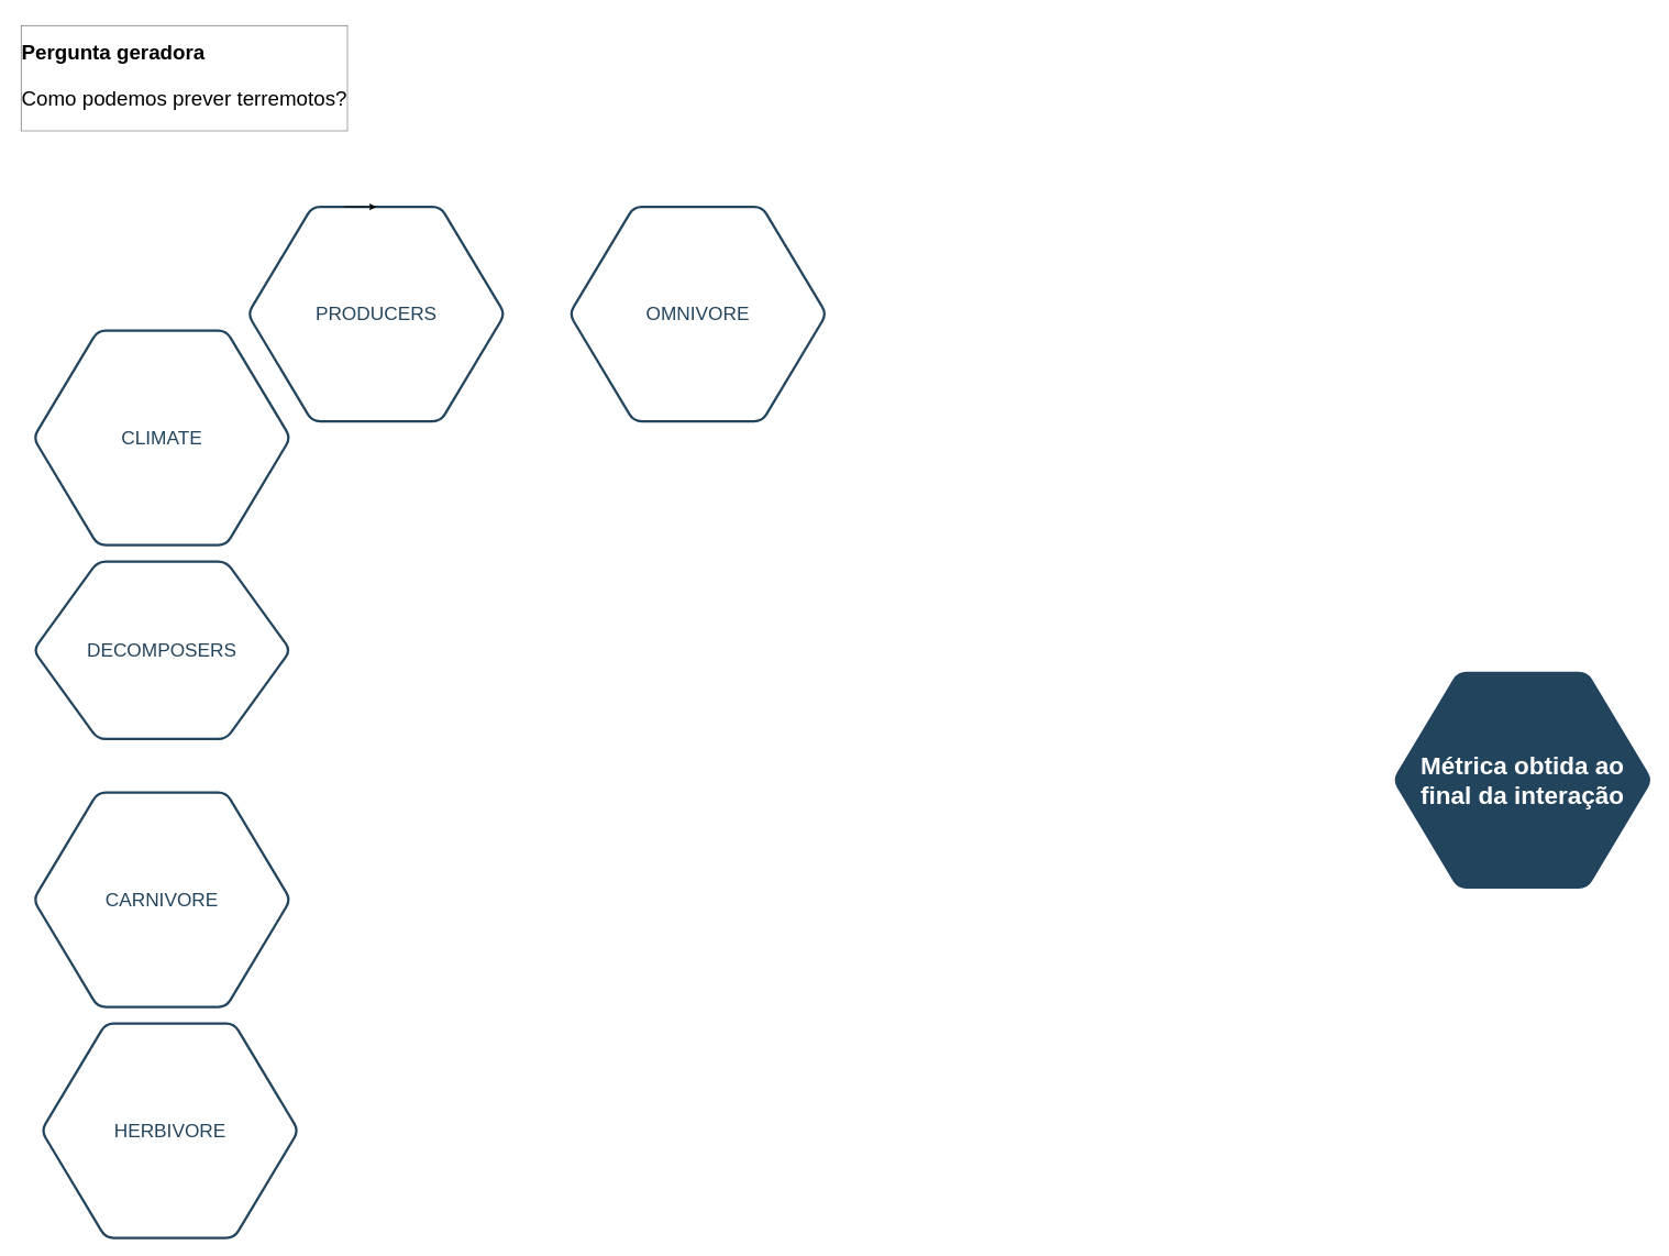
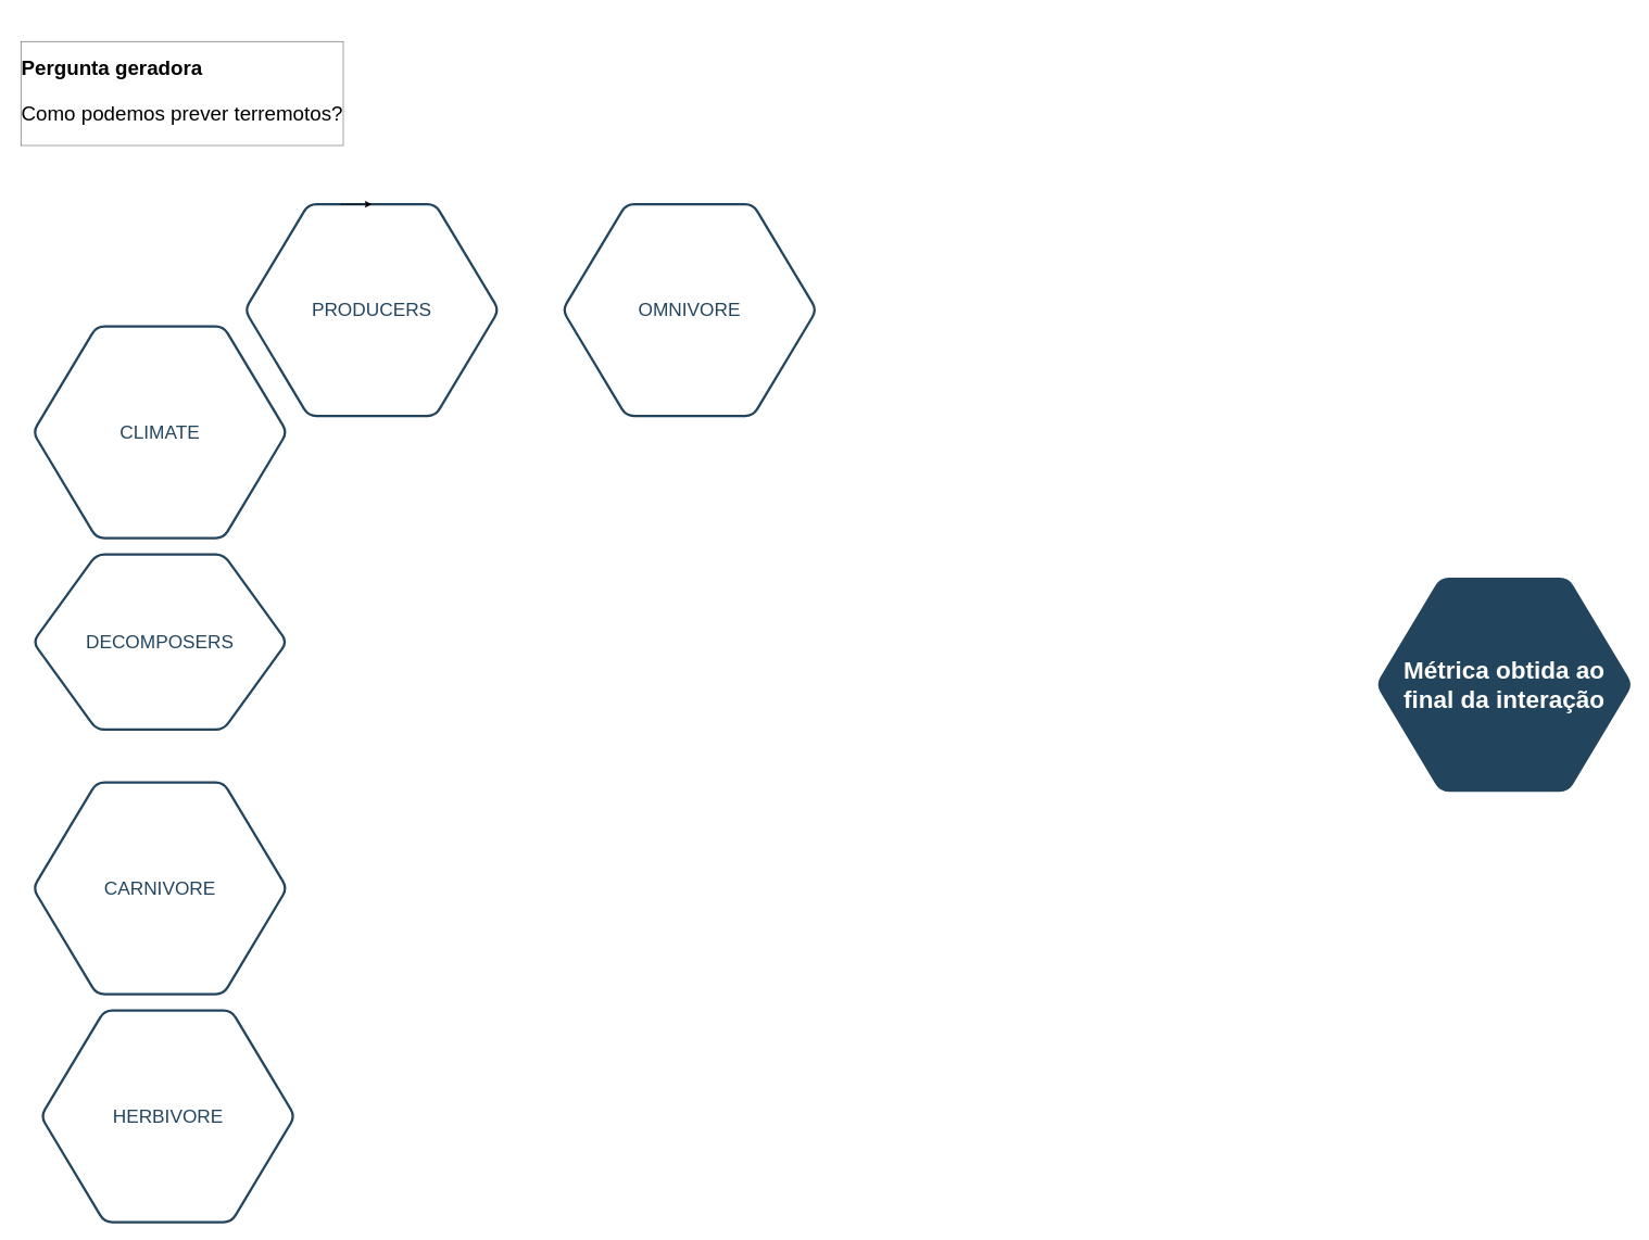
- <mxCell id="10" value="&lt;h1 style=&quot;font-size: 25px&quot;&gt;Pergunta geradora&lt;/h1&gt;&lt;p style=&quot;font-size: 25px&quot;&gt;Como podemos prever terremotos?&lt;/p&gt;" style="text;html=1;strokeColor=none;fillColor=none;spacing=5;spacingTop=0;whiteSpace=wrap;overflow=hidden;rounded=0;fontSize=25;labelBackgroundColor=#ffffff;labelBorderColor=#4D4D4D;spacingLeft=0;spacingRight=0;horizontal=1;" vertex="1" parent="1"><mxGeometry x="20" y="20" width="470" height="200" as="geometry" /></mxCell>
+ <mxCell id="10" value="&lt;h1 style=&quot;font-size: 25px&quot;&gt;Pergunta geradora&lt;/h1&gt;&lt;p style=&quot;font-size: 25px&quot;&gt;Como podemos prever terremotos?&lt;/p&gt;" style="text;html=1;strokeColor=none;fillColor=none;spacing=5;spacingTop=0;whiteSpace=wrap;overflow=hidden;rounded=0;fontSize=25;labelBackgroundColor=#ffffff;labelBorderColor=#4D4D4D;spacingLeft=0;spacingRight=0;horizontal=1;" vertex="1" parent="1"><mxGeometry x="20" y="40" width="470" height="200" as="geometry" /></mxCell>
- <mxCell id="2" value="&lt;font color=&quot;#ffffff&quot;&gt;&lt;span style=&quot;font-size: 30px&quot;&gt;&lt;b&gt;Métrica obtida ao final da interação&lt;/b&gt;&lt;/span&gt;&lt;/font&gt;" style="shape=hexagon;perimeter=hexagonPerimeter2;whiteSpace=wrap;html=1;shadow=0;labelBackgroundColor=none;strokeColor=#23445D;fillColor=#23445D;gradientColor=none;fontFamily=Helvetica;fontSize=23;fontColor=#23445d;align=center;strokeWidth=3;rounded=1;" parent="1" vertex="1"><mxGeometry x="1689.999" y="814.998" width="311.842" height="259.868" as="geometry" /></mxCell>
+ <mxCell id="2" value="&lt;font color=&quot;#ffffff&quot;&gt;&lt;span style=&quot;font-size: 30px&quot;&gt;&lt;b&gt;Métrica obtida ao final da interação&lt;/b&gt;&lt;/span&gt;&lt;/font&gt;" style="shape=hexagon;perimeter=hexagonPerimeter2;whiteSpace=wrap;html=1;shadow=0;labelBackgroundColor=none;strokeColor=#23445D;fillColor=#23445D;gradientColor=none;fontFamily=Helvetica;fontSize=23;fontColor=#23445d;align=center;strokeWidth=3;rounded=1;" parent="1" vertex="1"><mxGeometry x="1689.999" y="709.998" width="311.842" height="259.868" as="geometry" /></mxCell>
